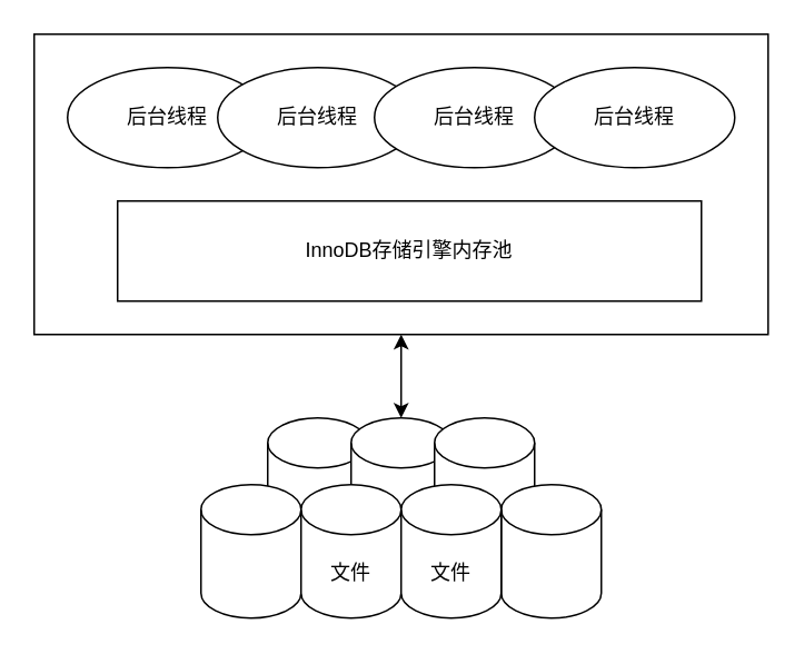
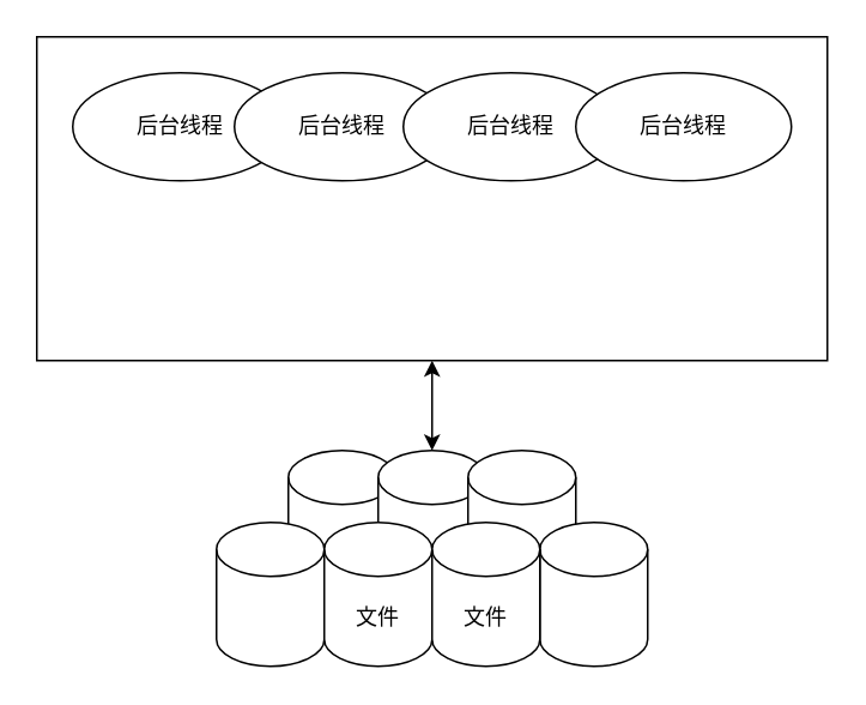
- <mxCell id="7" value="InnoDB存储引擎内存池" style="rounded=0;whiteSpace=wrap;html=1;" vertex="1" parent="1"><mxGeometry x="70" y="120" width="350" height="60" as="geometry" /></mxCell>
